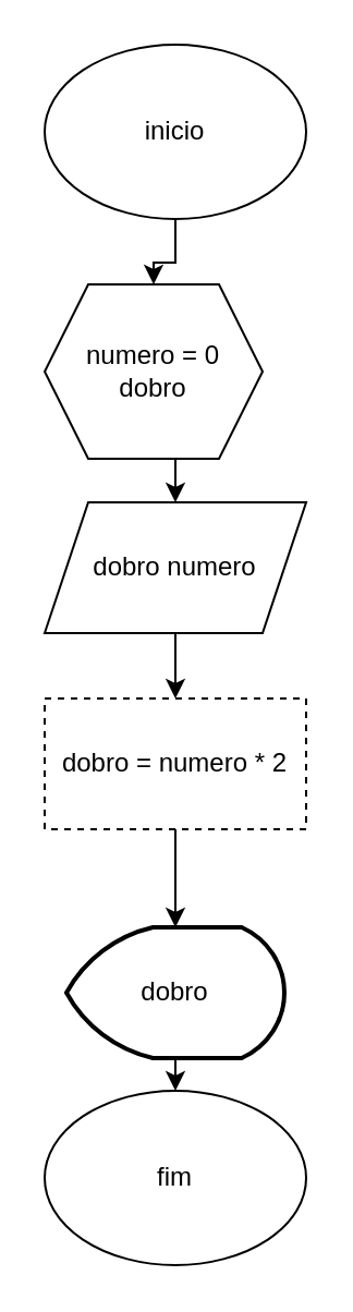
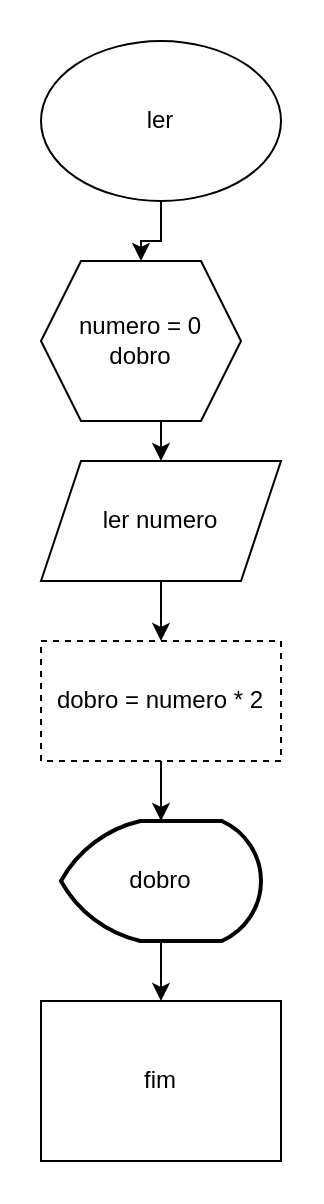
- <mxCell id="3" value="inicio" style="ellipse;whiteSpace=wrap;html=1;" vertex="1" parent="1"><mxGeometry x="20" y="20" width="120" height="80" as="geometry" /></mxCell>
+ <mxCell id="3" value="ler" style="ellipse;whiteSpace=wrap;html=1;" vertex="1" parent="1"><mxGeometry x="20" y="20" width="120" height="80" as="geometry" /></mxCell>
- <mxCell id="7" value="dobro numero" style="shape=parallelogram;perimeter=parallelogramPerimeter;whiteSpace=wrap;html=1;fixedSize=1;" vertex="1" parent="1"><mxGeometry x="20" y="230" width="120" height="60" as="geometry" /></mxCell>
+ <mxCell id="7" value="ler numero" style="shape=parallelogram;perimeter=parallelogramPerimeter;whiteSpace=wrap;html=1;fixedSize=1;" vertex="1" parent="1"><mxGeometry x="20" y="230" width="120" height="60" as="geometry" /></mxCell>
- <mxCell id="10" value="dobro" style="strokeWidth=2;html=1;shape=mxgraph.flowchart.display;whiteSpace=wrap;" vertex="1" parent="1"><mxGeometry x="30" y="425" width="100" height="60" as="geometry" /></mxCell>
+ <mxCell id="10" value="dobro" style="strokeWidth=2;html=1;shape=mxgraph.flowchart.display;whiteSpace=wrap;" vertex="1" parent="1"><mxGeometry x="30" y="410" width="100" height="60" as="geometry" /></mxCell>
- <mxCell id="12" value="fim" style="ellipse;whiteSpace=wrap;html=1;" vertex="1" parent="1"><mxGeometry x="20" y="500" width="120" height="80" as="geometry" /></mxCell>
+ <mxCell id="12" value="fim" style="whiteSpace=wrap;html=1;rounded=0;" vertex="1" parent="1"><mxGeometry x="20" y="500" width="120" height="80" as="geometry" /></mxCell>
